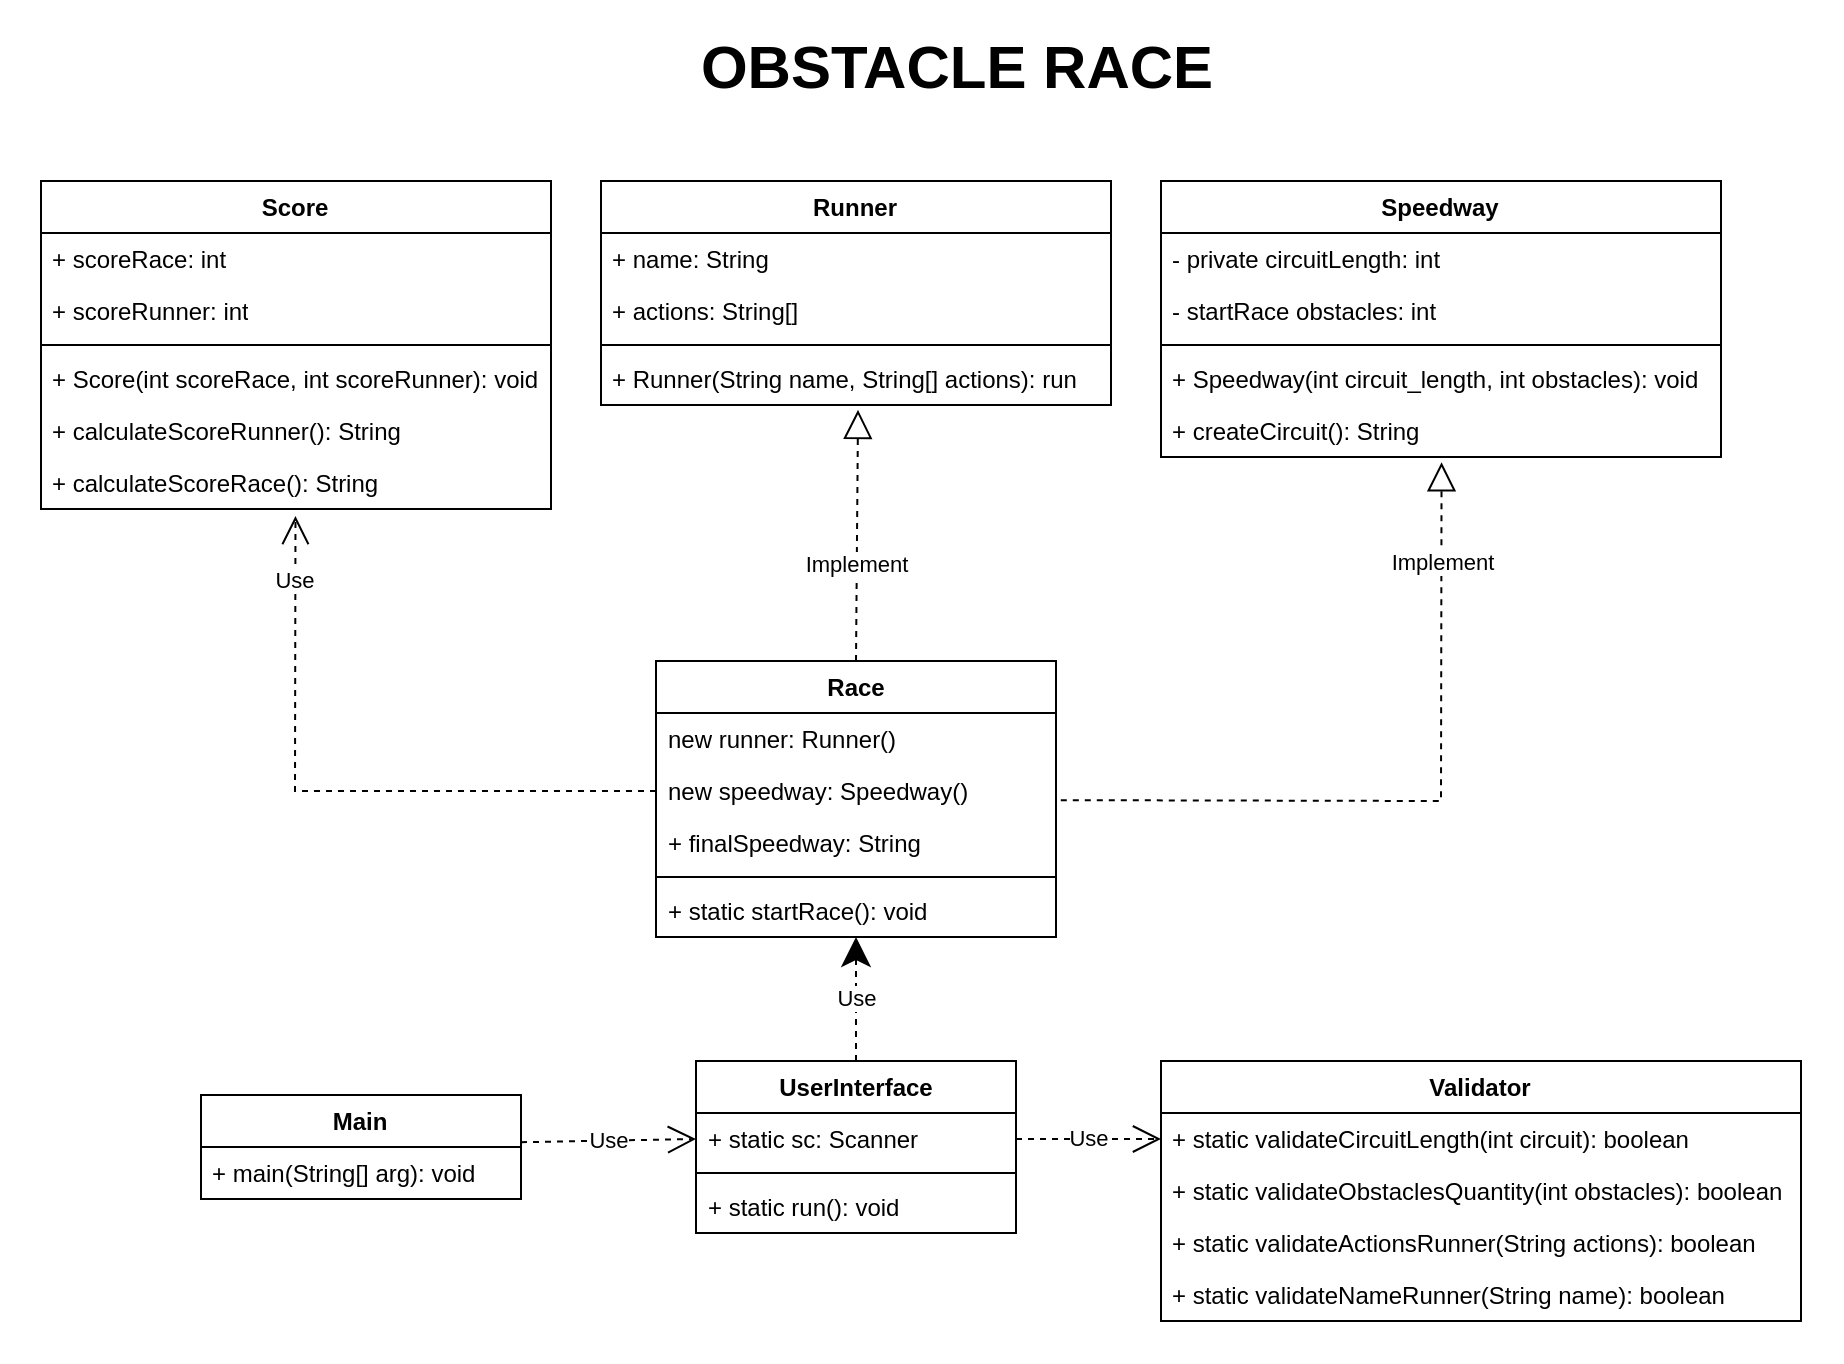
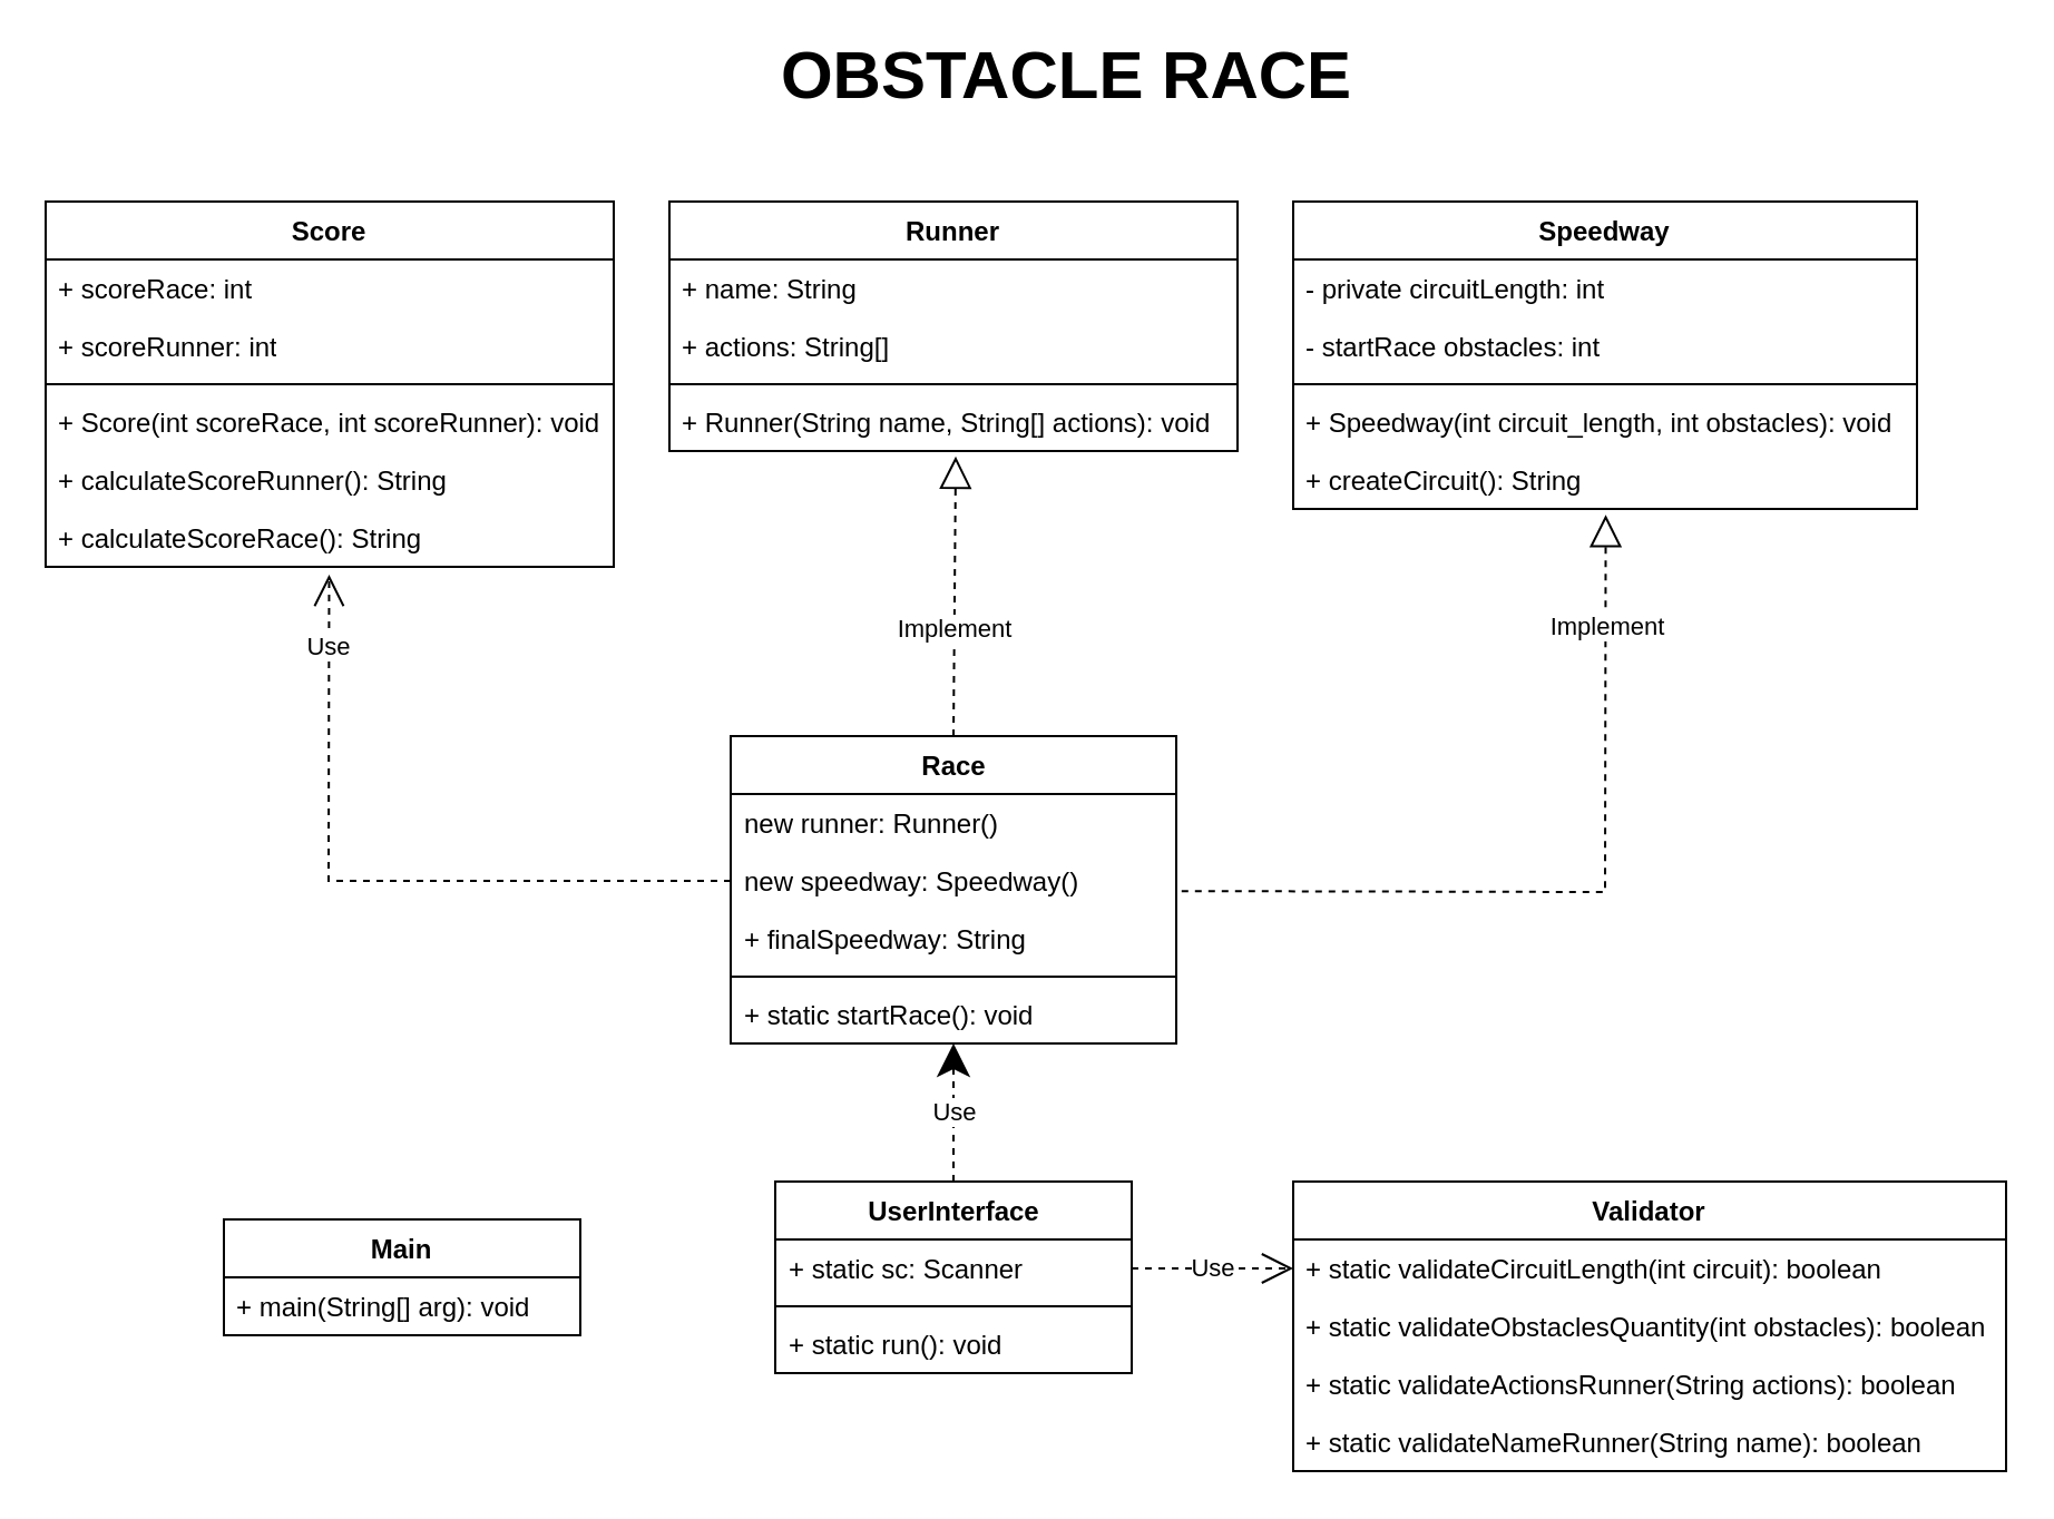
- <mxCell id="23" value="+ Runner(String name, String[] actions): run" style="text;strokeColor=none;fillColor=none;align=left;verticalAlign=top;spacingLeft=4;spacingRight=4;overflow=hidden;rotatable=0;points=[[0,0.5],[1,0.5]];portConstraint=eastwest;whiteSpace=wrap;html=1;" parent="19" vertex="1"><mxGeometry y="86" width="255" height="26" as="geometry" /></mxCell>
+ <mxCell id="23" value="+ Runner(String name, String[] actions): void" style="text;strokeColor=none;fillColor=none;align=left;verticalAlign=top;spacingLeft=4;spacingRight=4;overflow=hidden;rotatable=0;points=[[0,0.5],[1,0.5]];portConstraint=eastwest;whiteSpace=wrap;html=1;" parent="19" vertex="1"><mxGeometry y="86" width="255" height="26" as="geometry" /></mxCell>
- <mxCell id="30" value="Use" style="endArrow=open;endSize=12;dashed=1;html=1;rounded=0;exitX=1;exitY=-0.092;exitDx=0;exitDy=0;exitPerimeter=0;entryX=0;entryY=0.5;entryDx=0;entryDy=0;" parent="1" source="3" target="5" edge="1"><mxGeometry width="160" relative="1" as="geometry"><mxPoint x="170" y="780" as="sourcePoint" /><mxPoint x="330" y="780" as="targetPoint" /></mxGeometry></mxCell>
